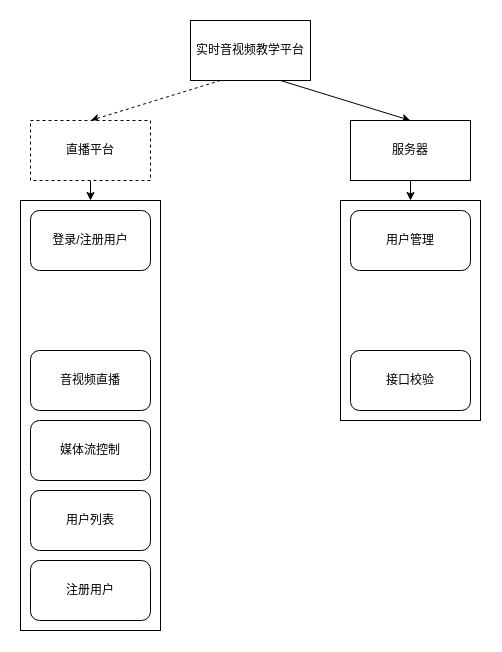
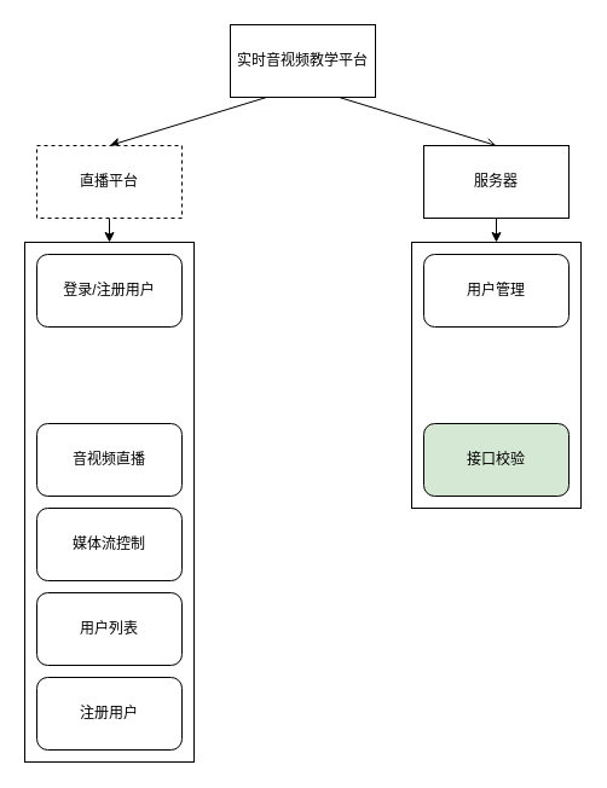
- <mxCell id="3" style="edgeStyle=none;html=1;exitX=0.25;exitY=1;exitDx=0;exitDy=0;entryX=0.5;entryY=0;entryDx=0;entryDy=0;dashed=1;" edge="1" parent="1" source="5" target="7"><mxGeometry relative="1" as="geometry" /></mxCell>
+ <mxCell id="3" style="edgeStyle=none;html=1;exitX=0.25;exitY=1;exitDx=0;exitDy=0;entryX=0.5;entryY=0;entryDx=0;entryDy=0;" edge="1" parent="1" source="5" target="7"><mxGeometry relative="1" as="geometry" /></mxCell>
- <mxCell id="4" style="edgeStyle=none;html=1;exitX=0.75;exitY=1;exitDx=0;exitDy=0;entryX=0.5;entryY=0;entryDx=0;entryDy=0;" edge="1" parent="1" source="5" target="9"><mxGeometry relative="1" as="geometry" /></mxCell>
+ <mxCell id="4" style="edgeStyle=none;html=1;exitX=0.75;exitY=1;exitDx=0;exitDy=0;entryX=0.5;entryY=0;entryDx=0;entryDy=0;endArrow=open;" edge="1" parent="1" source="5" target="9"><mxGeometry relative="1" as="geometry" /></mxCell>
- <mxCell id="15" value="接口校验" style="rounded=1;whiteSpace=wrap;html=1;" vertex="1" parent="1"><mxGeometry x="350" y="350" width="120" height="60" as="geometry" /></mxCell>
+ <mxCell id="15" value="接口校验" style="rounded=1;whiteSpace=wrap;html=1;fillColor=#d5e8d4;" vertex="1" parent="1"><mxGeometry x="350" y="350" width="120" height="60" as="geometry" /></mxCell>
